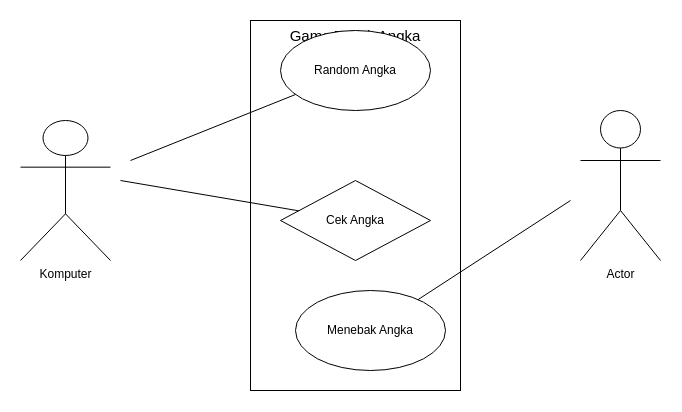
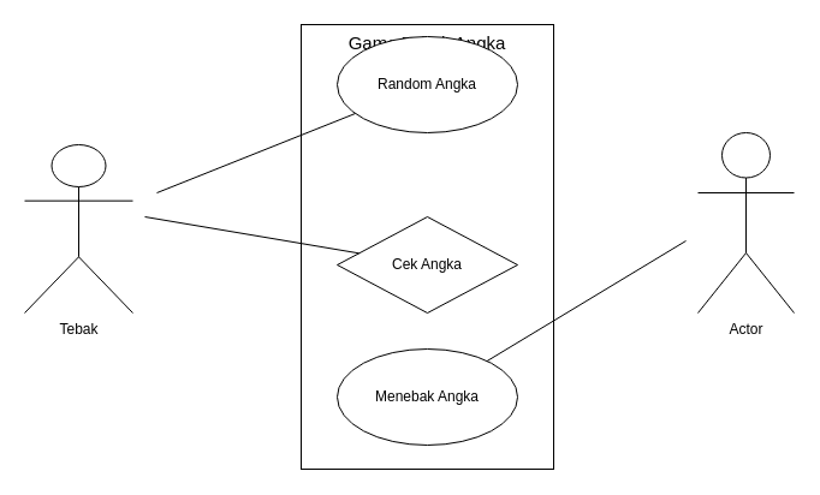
- <mxCell id="6" value="Komputer" style="shape=umlActor;verticalLabelPosition=bottom;verticalAlign=top;html=1;outlineConnect=0;" vertex="1" parent="1"><mxGeometry x="20" y="120" width="90" height="140" as="geometry" /></mxCell>
+ <mxCell id="6" value="Tebak" style="shape=umlActor;verticalLabelPosition=bottom;verticalAlign=top;html=1;outlineConnect=0;" vertex="1" parent="1"><mxGeometry x="20" y="120" width="90" height="140" as="geometry" /></mxCell>
- <mxCell id="4" value="Menebak Angka" style="ellipse;whiteSpace=wrap;html=1;" vertex="1" parent="1"><mxGeometry x="295" y="290" width="150" height="80" as="geometry" /></mxCell>
+ <mxCell id="4" value="Menebak Angka" style="ellipse;whiteSpace=wrap;html=1;" vertex="1" parent="1"><mxGeometry x="280" y="290" width="150" height="80" as="geometry" /></mxCell>
